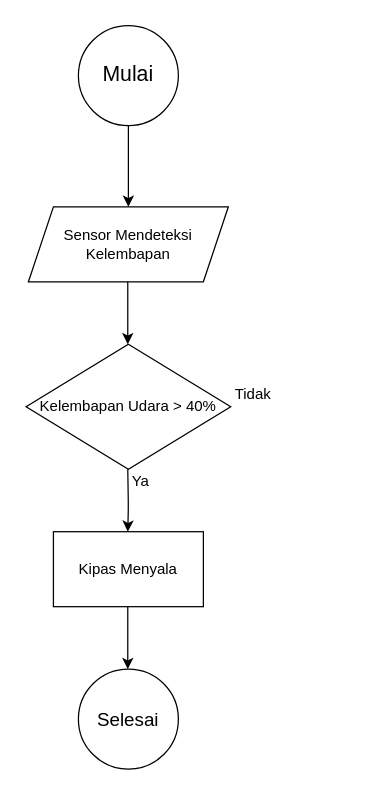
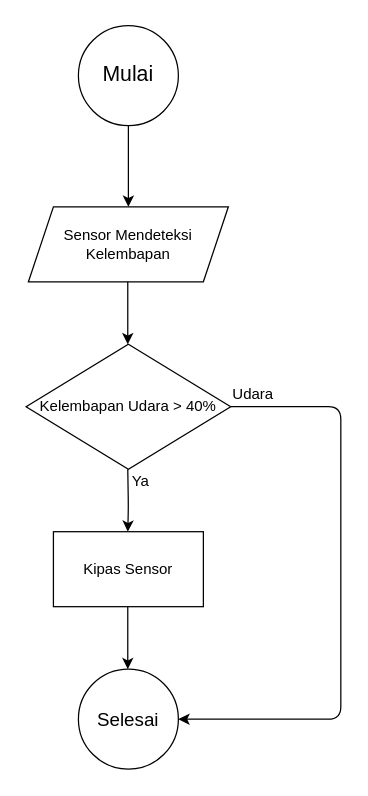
- <mxCell id="13" value="Tidak" style="text;html=1;strokeColor=none;fillColor=none;align=center;verticalAlign=middle;whiteSpace=wrap;rounded=0;" vertex="1" parent="1"><mxGeometry x="182" y="305" width="40" height="20" as="geometry" /></mxCell>
+ <mxCell id="13" value="Udara" style="text;html=1;strokeColor=none;fillColor=none;align=center;verticalAlign=middle;whiteSpace=wrap;rounded=0;" vertex="1" parent="1"><mxGeometry x="182" y="305" width="40" height="20" as="geometry" /></mxCell>
- <mxCell id="5" value="Kipas Menyala" style="rounded=0;whiteSpace=wrap;html=1;" vertex="1" parent="1"><mxGeometry x="42" y="425" width="120" height="60" as="geometry" /></mxCell>
+ <mxCell id="5" value="Kipas Sensor" style="rounded=0;whiteSpace=wrap;html=1;" vertex="1" parent="1"><mxGeometry x="42" y="425" width="120" height="60" as="geometry" /></mxCell>
+ <mxCell id="12" value="" style="endArrow=classic;html=1;exitX=1;exitY=0.5;exitDx=0;exitDy=0;entryX=1;entryY=0.5;entryDx=0;entryDy=0;" edge="1" parent="1" source="4" target="10"><mxGeometry width="50" height="50" relative="1" as="geometry"><mxPoint x="102" y="335" as="sourcePoint" /><mxPoint x="152" y="285" as="targetPoint" /><Array as="points"><mxPoint x="272" y="325" /><mxPoint x="272" y="575" /></Array></mxGeometry></mxCell>
